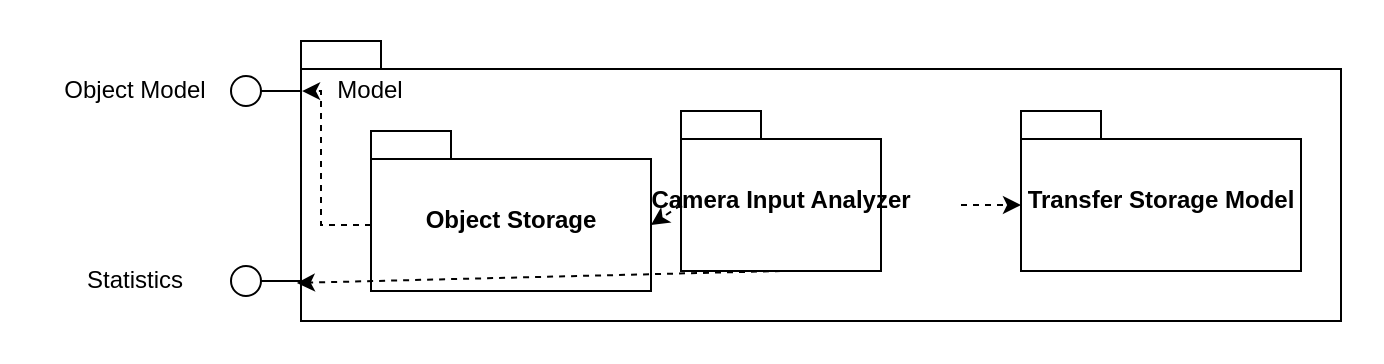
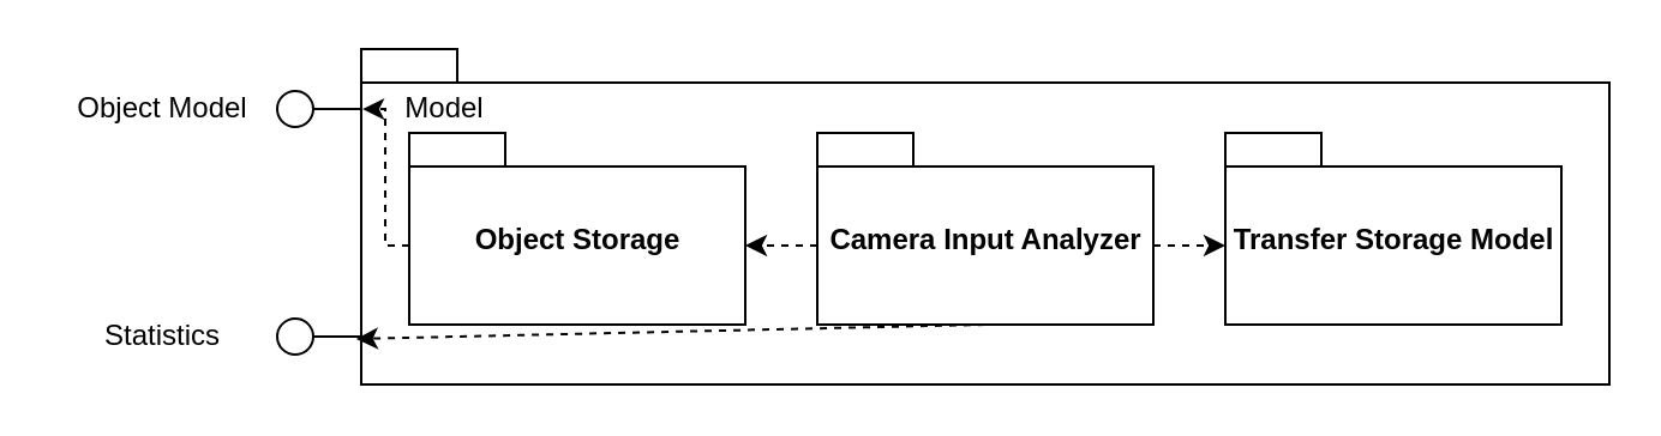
- <mxCell id="6" value="Camera Input Analyzer" style="shape=folder;fontStyle=1;spacingTop=10;tabWidth=40;tabHeight=14;tabPosition=left;html=1;" vertex="1" parent="1"><mxGeometry x="340" y="55" width="100" height="80" as="geometry" /></mxCell>
+ <mxCell id="6" value="Camera Input Analyzer" style="shape=folder;fontStyle=1;spacingTop=10;tabWidth=40;tabHeight=14;tabPosition=left;html=1;" vertex="1" parent="1"><mxGeometry x="340" y="55" width="140" height="80" as="geometry" /></mxCell>
- <mxCell id="5" value="Object Storage" style="shape=folder;fontStyle=1;spacingTop=10;tabWidth=40;tabHeight=14;tabPosition=left;html=1;" vertex="1" parent="1"><mxGeometry x="185" y="65" width="140" height="80" as="geometry" /></mxCell>
+ <mxCell id="5" value="Object Storage" style="shape=folder;fontStyle=1;spacingTop=10;tabWidth=40;tabHeight=14;tabPosition=left;html=1;" vertex="1" parent="1"><mxGeometry x="170" y="55" width="140" height="80" as="geometry" /></mxCell>
